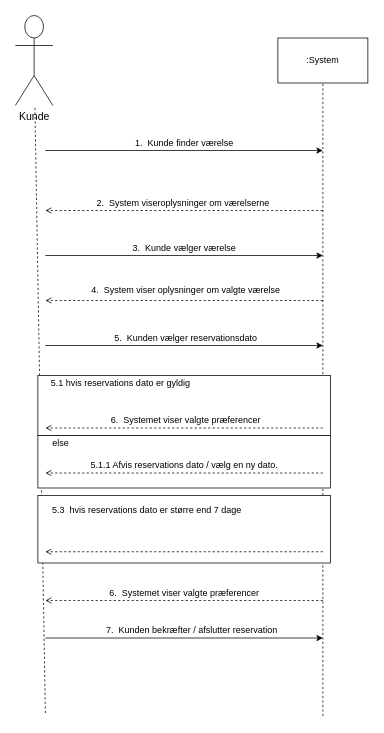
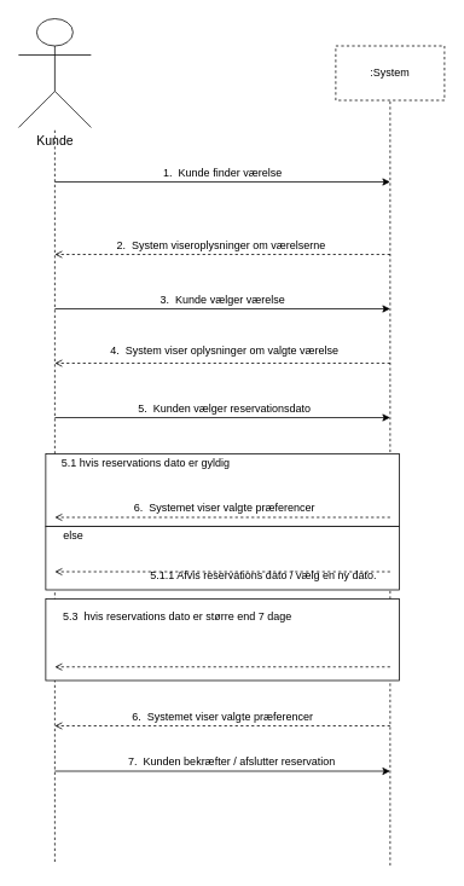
- <mxCell id="2" value="&lt;font style=&quot;font-size: 14px&quot;&gt;Kunde&lt;/font&gt;" style="shape=umlActor;verticalLabelPosition=bottom;labelBackgroundColor=#ffffff;verticalAlign=top;html=1;" vertex="1" parent="1"><mxGeometry x="20" y="20" width="50" height="120" as="geometry" /></mxCell>
+ <mxCell id="2" value="&lt;font style=&quot;font-size: 14px&quot;&gt;Kunde&lt;/font&gt;" style="shape=umlActor;verticalLabelPosition=bottom;labelBackgroundColor=#ffffff;verticalAlign=top;html=1;" vertex="1" parent="1"><mxGeometry x="20" y="20" width="80" height="120" as="geometry" /></mxCell>
- <mxCell id="4" value=":System" style="rounded=0;whiteSpace=wrap;html=1;" vertex="1" parent="1"><mxGeometry x="370" y="50" width="120" height="60" as="geometry" /></mxCell>
+ <mxCell id="4" value=":System" style="rounded=0;whiteSpace=wrap;html=1;dashed=1;" vertex="1" parent="1"><mxGeometry x="370" y="50" width="120" height="60" as="geometry" /></mxCell>
- <mxCell id="30" value="5.1.1 Afvis reservations dato / vælg en ny dato." style="text;html=1;align=center;verticalAlign=middle;resizable=0;points=[];autosize=1;" vertex="1" parent="23"><mxGeometry x="65" y="110" width="260" height="20" as="geometry" /></mxCell>
+ <mxCell id="30" value="5.1.1 Afvis reservations dato / vælg en ny dato." style="text;html=1;align=center;verticalAlign=middle;resizable=0;points=[];autosize=1;" vertex="1" parent="23"><mxGeometry x="110" y="125" width="260" height="20" as="geometry" /></mxCell>
